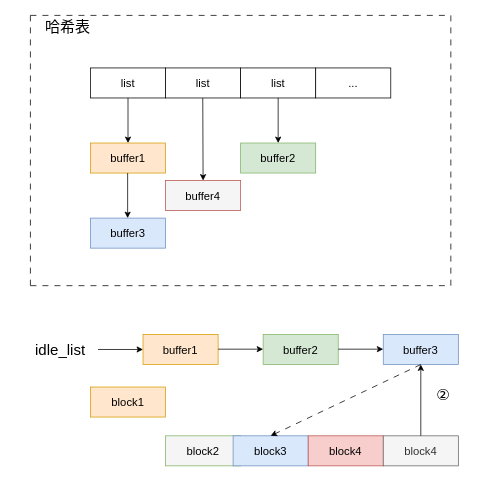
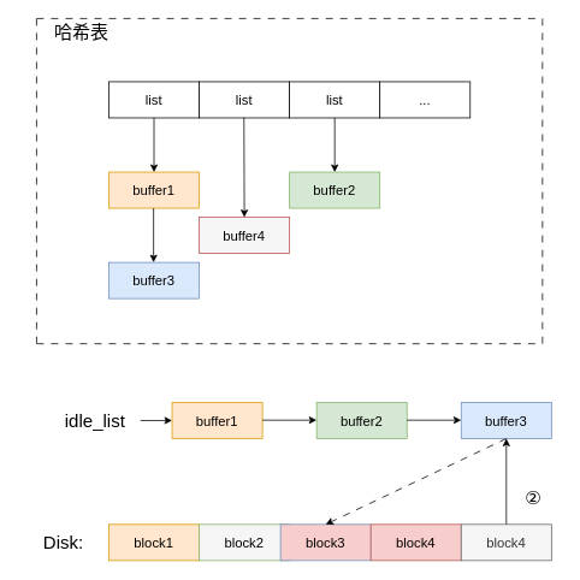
- <mxCell id="2" value="idle_list" style="text;html=1;align=center;verticalAlign=middle;whiteSpace=wrap;rounded=0;fontSize=20;" vertex="1" parent="1"><mxGeometry x="30" y="445" width="100" height="40" as="geometry" /></mxCell>
+ <mxCell id="2" value="idle_list" style="text;html=1;align=center;verticalAlign=middle;whiteSpace=wrap;rounded=0;fontSize=20;" vertex="1" parent="1"><mxGeometry x="55" y="445" width="100" height="40" as="geometry" /></mxCell>
- <mxCell id="34" value="②" style="text;html=1;align=center;verticalAlign=middle;whiteSpace=wrap;rounded=0;fontSize=20;" vertex="1" parent="1"><mxGeometry x="560" y="510" width="60" height="30" as="geometry" /></mxCell>
+ <mxCell id="34" value="②" style="text;html=1;align=center;verticalAlign=middle;whiteSpace=wrap;rounded=0;fontSize=20;" vertex="1" parent="1"><mxGeometry x="560" y="535" width="60" height="30" as="geometry" /></mxCell>
- <mxCell id="24" value="block1" style="rounded=0;whiteSpace=wrap;html=1;fontSize=15;fillColor=#ffe6cc;strokeColor=#d79b00;" vertex="1" parent="1"><mxGeometry x="120" y="515" width="100" height="40" as="geometry" /></mxCell>
+ <mxCell id="24" value="block1" style="rounded=0;whiteSpace=wrap;html=1;fontSize=15;fillColor=#ffe6cc;strokeColor=#d79b00;" vertex="1" parent="1"><mxGeometry x="120" y="580" width="100" height="40" as="geometry" /></mxCell>
+ <mxCell id="29" value="Disk:" style="text;html=1;align=center;verticalAlign=middle;whiteSpace=wrap;rounded=0;fontSize=20;" vertex="1" parent="1"><mxGeometry x="20" y="580" width="100" height="40" as="geometry" /></mxCell>
- <mxCell id="26" value="block3" style="rounded=0;whiteSpace=wrap;html=1;fontSize=15;fillColor=#dae8fc;strokeColor=#6c8ebf;" vertex="1" parent="1"><mxGeometry x="310" y="580" width="100" height="40" as="geometry" /></mxCell>
+ <mxCell id="26" value="block3" style="rounded=0;whiteSpace=wrap;html=1;fontSize=15;fillColor=#f8cecc;strokeColor=#6c8ebf;" vertex="1" parent="1"><mxGeometry x="310" y="580" width="100" height="40" as="geometry" /></mxCell>
